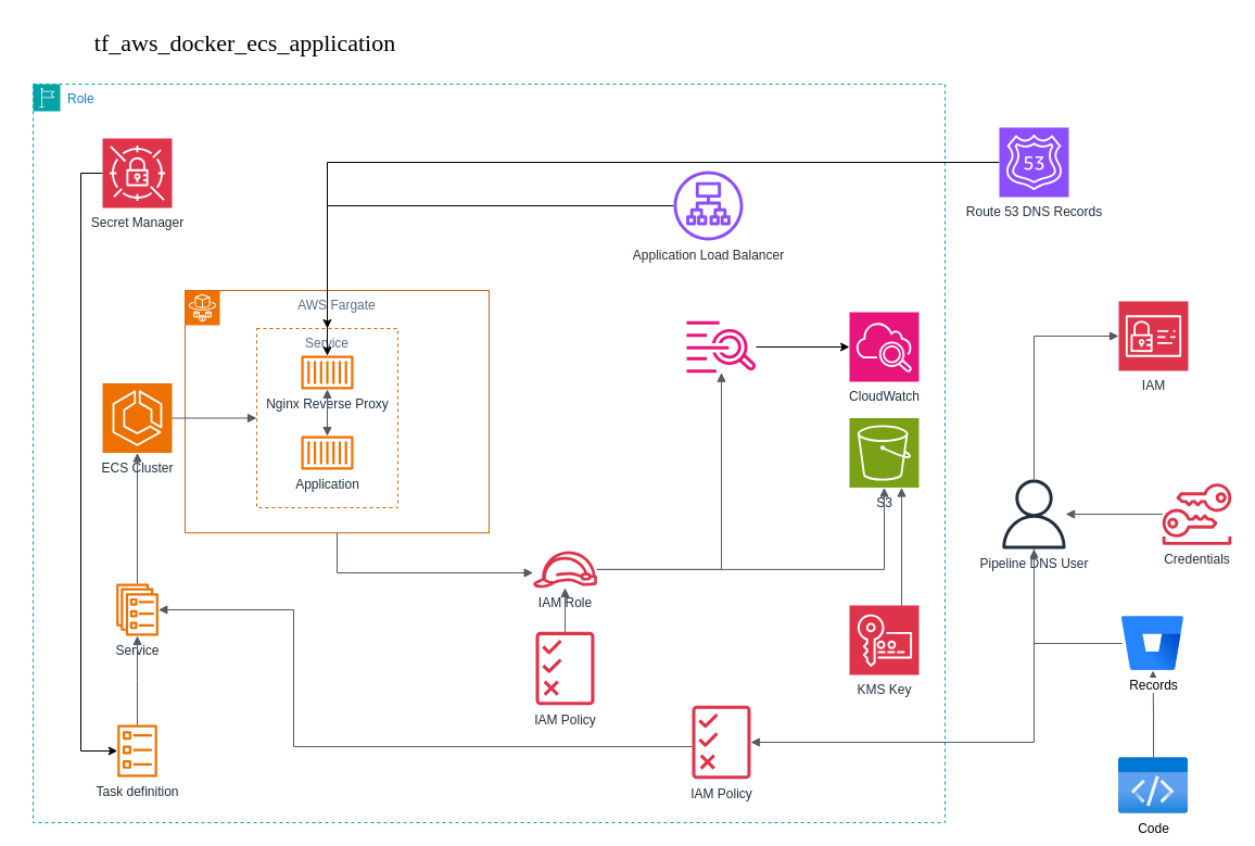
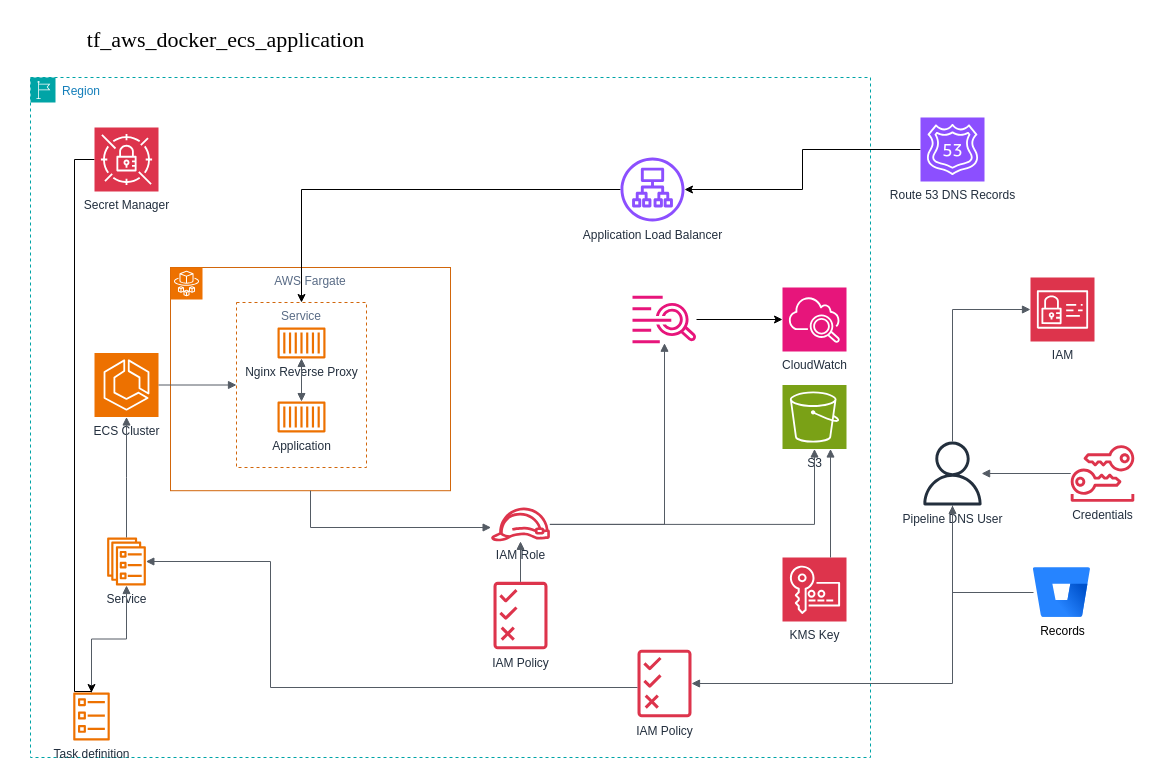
- <mxCell id="3" value="Role" style="points=[[0,0],[0.25,0],[0.5,0],[0.75,0],[1,0],[1,0.25],[1,0.5],[1,0.75],[1,1],[0.75,1],[0.5,1],[0.25,1],[0,1],[0,0.75],[0,0.5],[0,0.25]];outlineConnect=0;gradientColor=none;html=1;whiteSpace=wrap;fontSize=12;fontStyle=0;container=1;pointerEvents=0;collapsible=0;recursiveResize=0;shape=mxgraph.aws4.group;grIcon=mxgraph.aws4.group_region;strokeColor=#00A4A6;fillColor=none;verticalAlign=top;align=left;spacingLeft=30;fontColor=#147EBA;dashed=1;" parent="1" vertex="1"><mxGeometry x="30" y="77" width="840" height="680" as="geometry" /></mxCell>
+ <mxCell id="3" value="Region" style="points=[[0,0],[0.25,0],[0.5,0],[0.75,0],[1,0],[1,0.25],[1,0.5],[1,0.75],[1,1],[0.75,1],[0.5,1],[0.25,1],[0,1],[0,0.75],[0,0.5],[0,0.25]];outlineConnect=0;gradientColor=none;html=1;whiteSpace=wrap;fontSize=12;fontStyle=0;container=1;pointerEvents=0;collapsible=0;recursiveResize=0;shape=mxgraph.aws4.group;grIcon=mxgraph.aws4.group_region;strokeColor=#00A4A6;fillColor=none;verticalAlign=top;align=left;spacingLeft=30;fontColor=#147EBA;dashed=1;" parent="1" vertex="1"><mxGeometry x="30" y="77" width="840" height="680" as="geometry" /></mxCell>
- <mxCell id="44" style="edgeStyle=orthogonalEdgeStyle;rounded=0;orthogonalLoop=1;jettySize=auto;html=1;" parent="1" source="45" target="28" edge="1"><mxGeometry relative="1" as="geometry" /></mxCell>
+ <mxCell id="44" style="edgeStyle=orthogonalEdgeStyle;rounded=0;orthogonalLoop=1;jettySize=auto;html=1;" parent="1" source="45" target="23" edge="1"><mxGeometry relative="1" as="geometry" /></mxCell>
- <mxCell id="41" value="" style="edgeStyle=orthogonalEdgeStyle;html=1;endArrow=block;elbow=vertical;startArrow=none;endFill=1;strokeColor=#545B64;rounded=0;entryX=0.5;entryY=1;entryDx=0;entryDy=0;" parent="1" source="40" target="42" edge="1"><mxGeometry width="100" relative="1" as="geometry"><mxPoint x="460" y="507" as="sourcePoint" /><mxPoint x="560" y="507" as="targetPoint" /></mxGeometry></mxCell>
- <mxCell id="7" value="Task definition" style="sketch=0;outlineConnect=0;fontColor=#232F3E;gradientColor=none;fillColor=#ED7100;strokeColor=none;dashed=0;verticalLabelPosition=bottom;verticalAlign=top;align=center;html=1;fontSize=12;fontStyle=0;aspect=fixed;pointerEvents=1;shape=mxgraph.aws4.ecs_task;" parent="3" vertex="1"><mxGeometry x="77.5" y="590" width="37" height="48" as="geometry" /></mxCell>
+ <mxCell id="7" value="Task definition" style="sketch=0;outlineConnect=0;fontColor=#232F3E;gradientColor=none;fillColor=#ED7100;strokeColor=none;dashed=0;verticalLabelPosition=bottom;verticalAlign=top;align=center;html=1;fontSize=12;fontStyle=0;aspect=fixed;pointerEvents=1;shape=mxgraph.aws4.ecs_task;" parent="3" vertex="1"><mxGeometry x="42.5" y="615" width="37" height="48" as="geometry" /></mxCell>
- <mxCell id="40" value="Code" style="image;aspect=fixed;html=1;points=[];align=center;fontSize=12;image=img/lib/azure2/general/Code.svg;" parent="1" vertex="1"><mxGeometry x="1030" y="697" width="64" height="52" as="geometry" /></mxCell>
